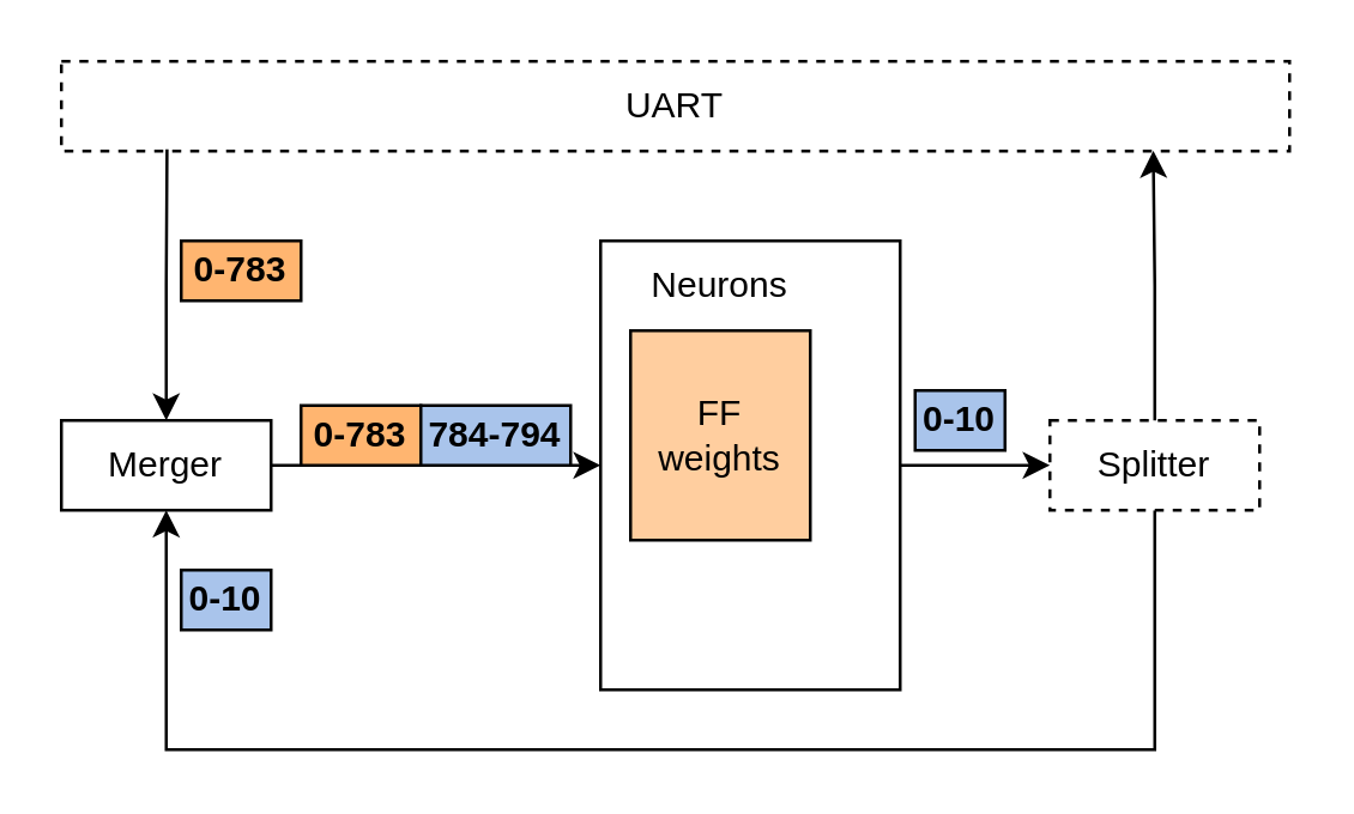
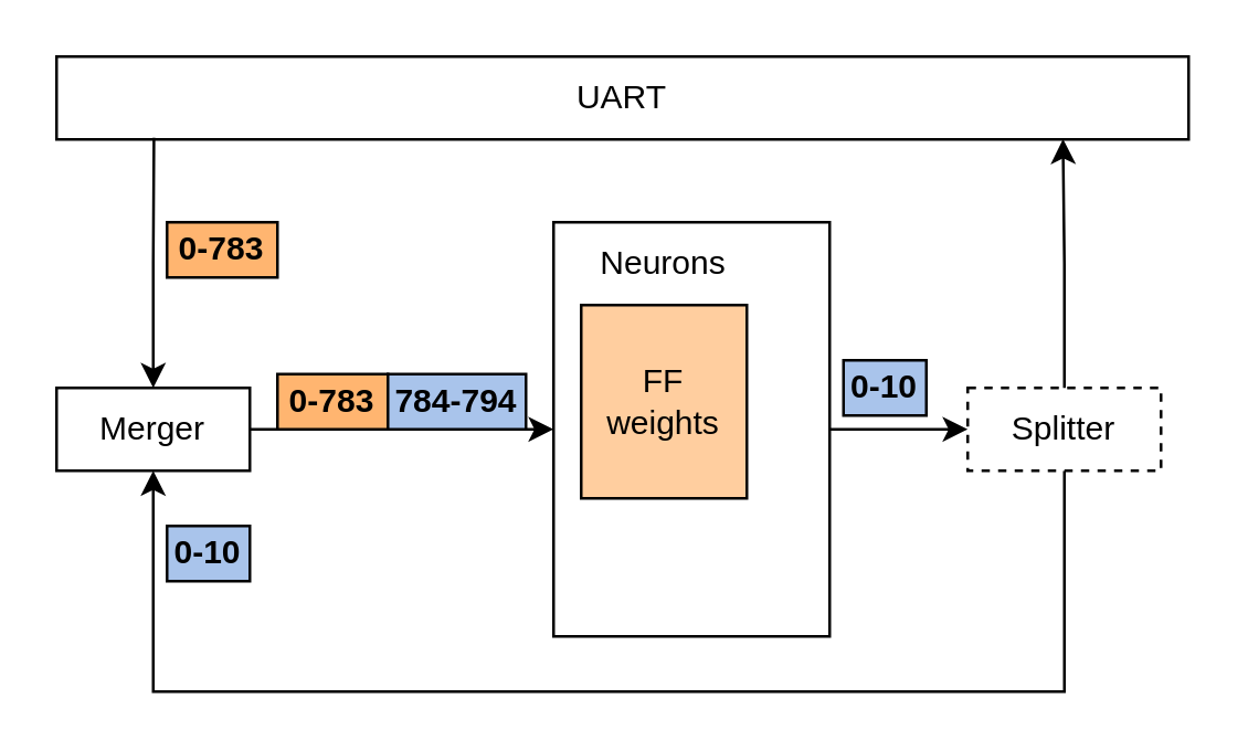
- <mxCell id="10" value="UART" style="rounded=0;whiteSpace=wrap;html=1;dashed=1;" vertex="1" parent="1"><mxGeometry y="20" width="410" height="30" as="geometry" x="20" /></mxCell>
+ <mxCell id="10" value="UART" style="rounded=0;whiteSpace=wrap;html=1;" vertex="1" parent="1"><mxGeometry y="20" width="410" height="30" as="geometry" x="20" /></mxCell>
